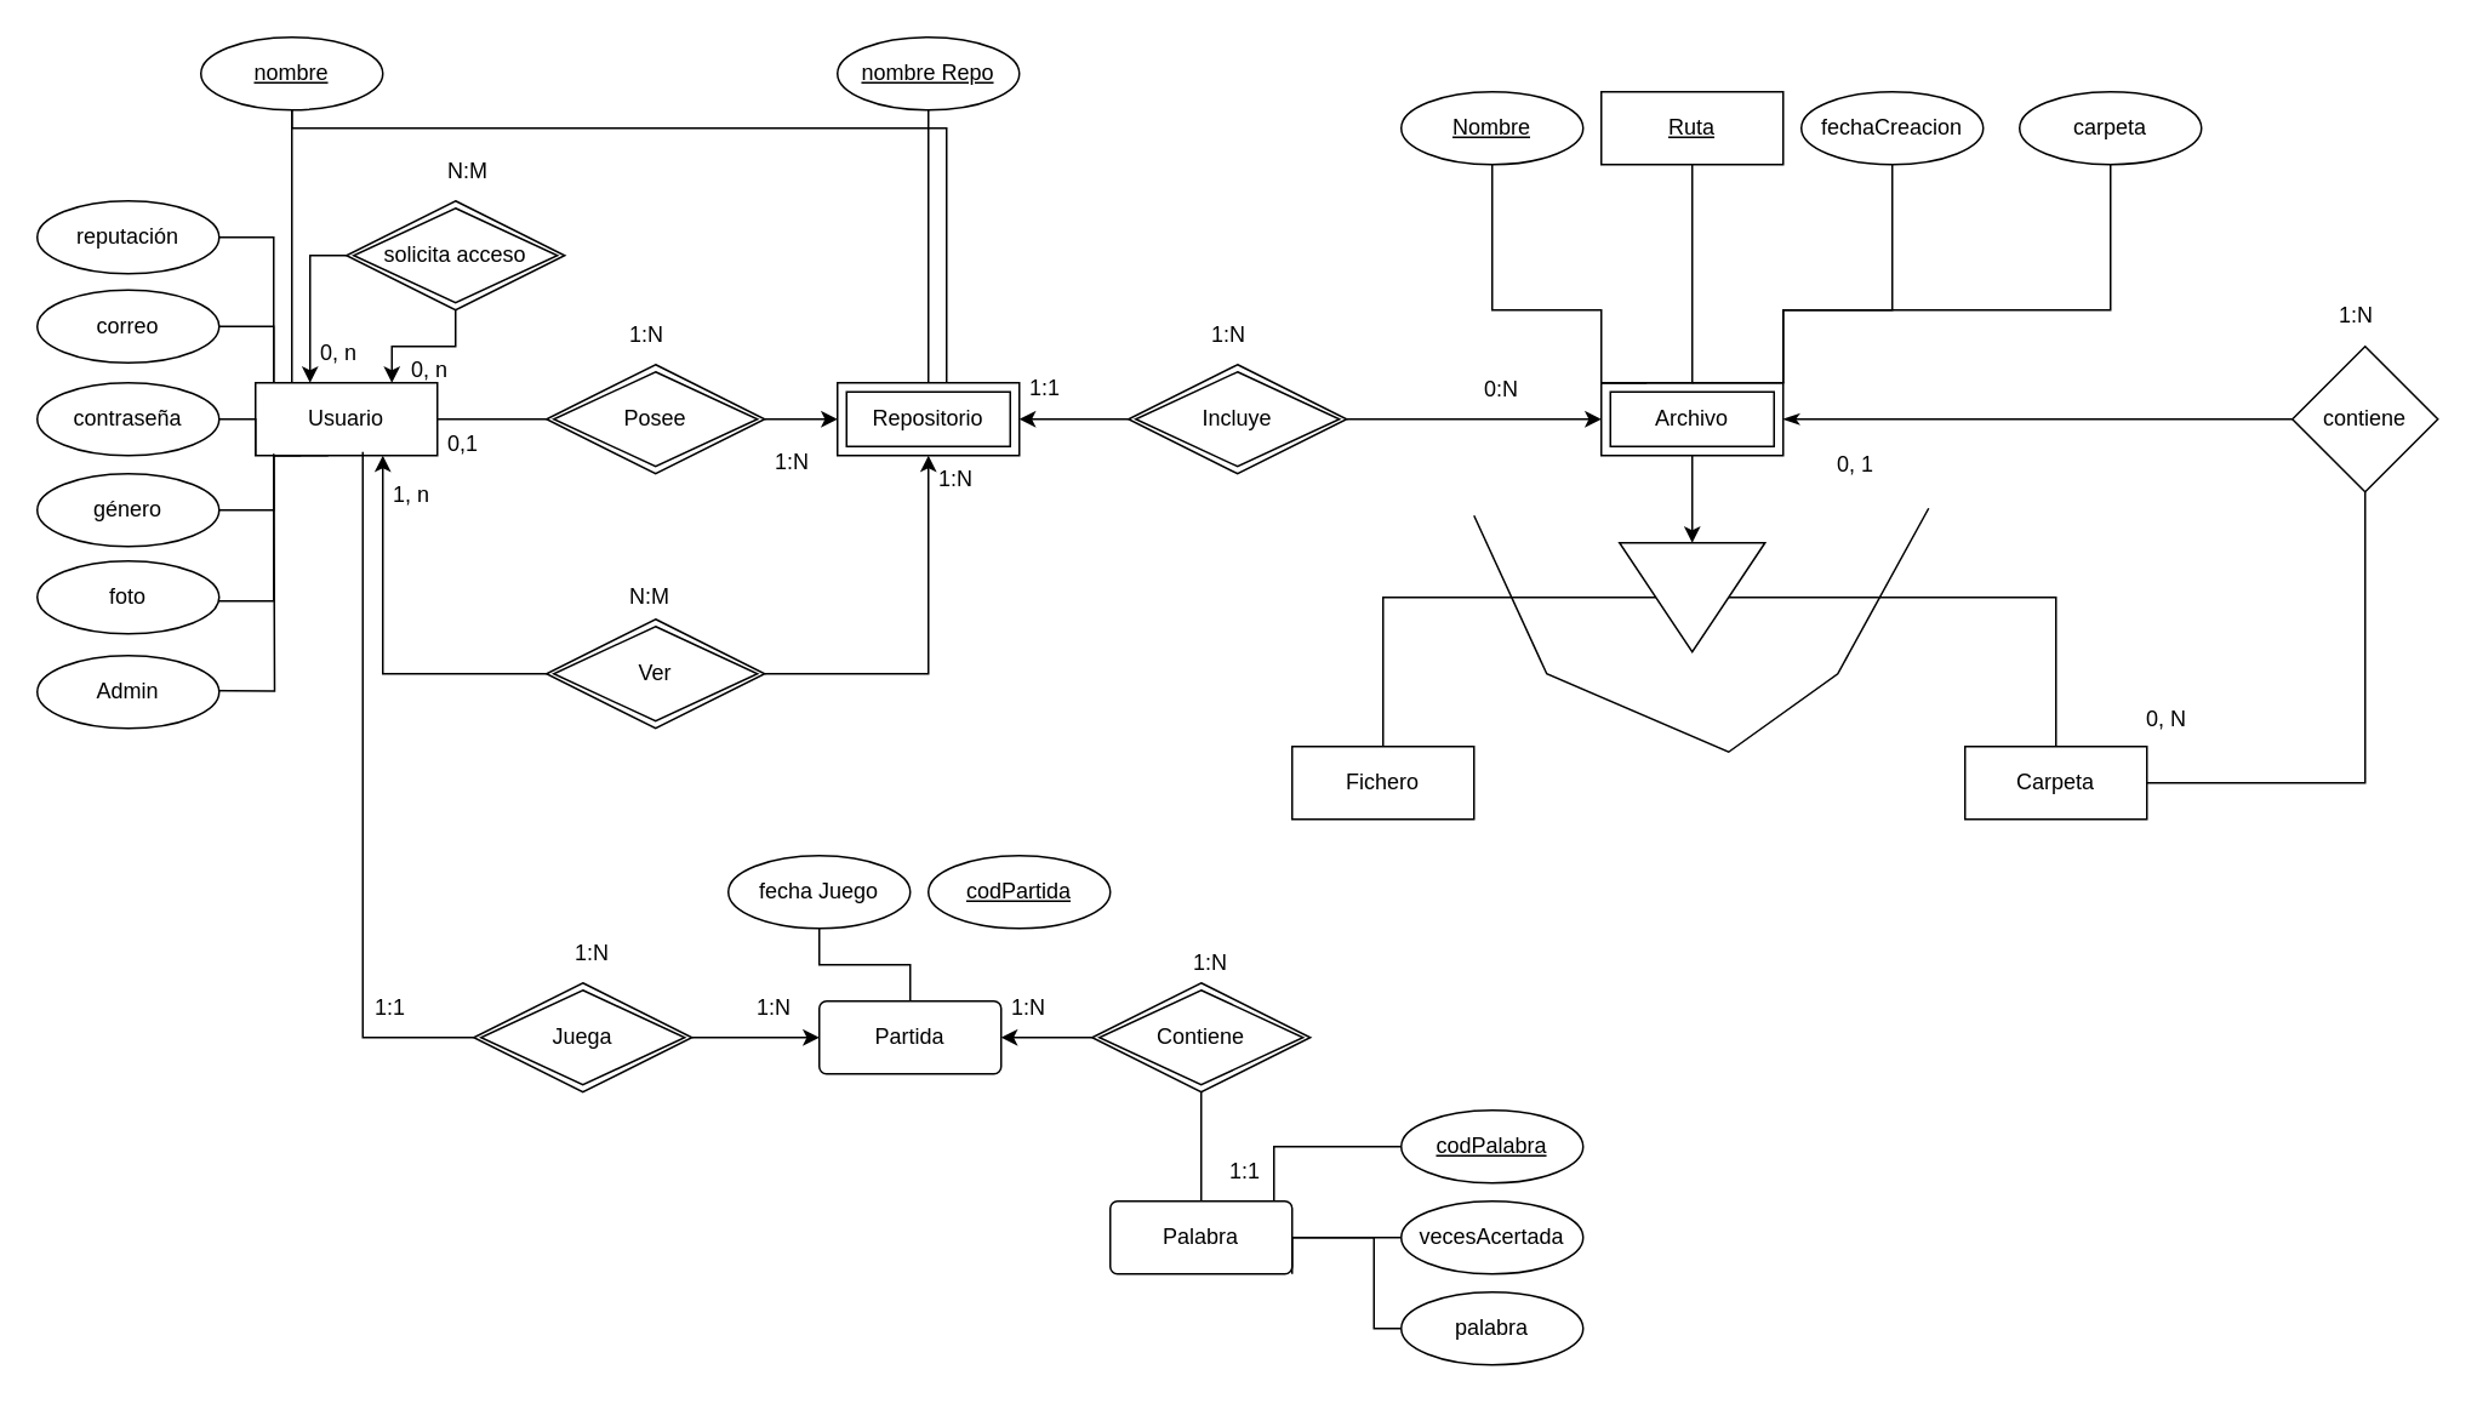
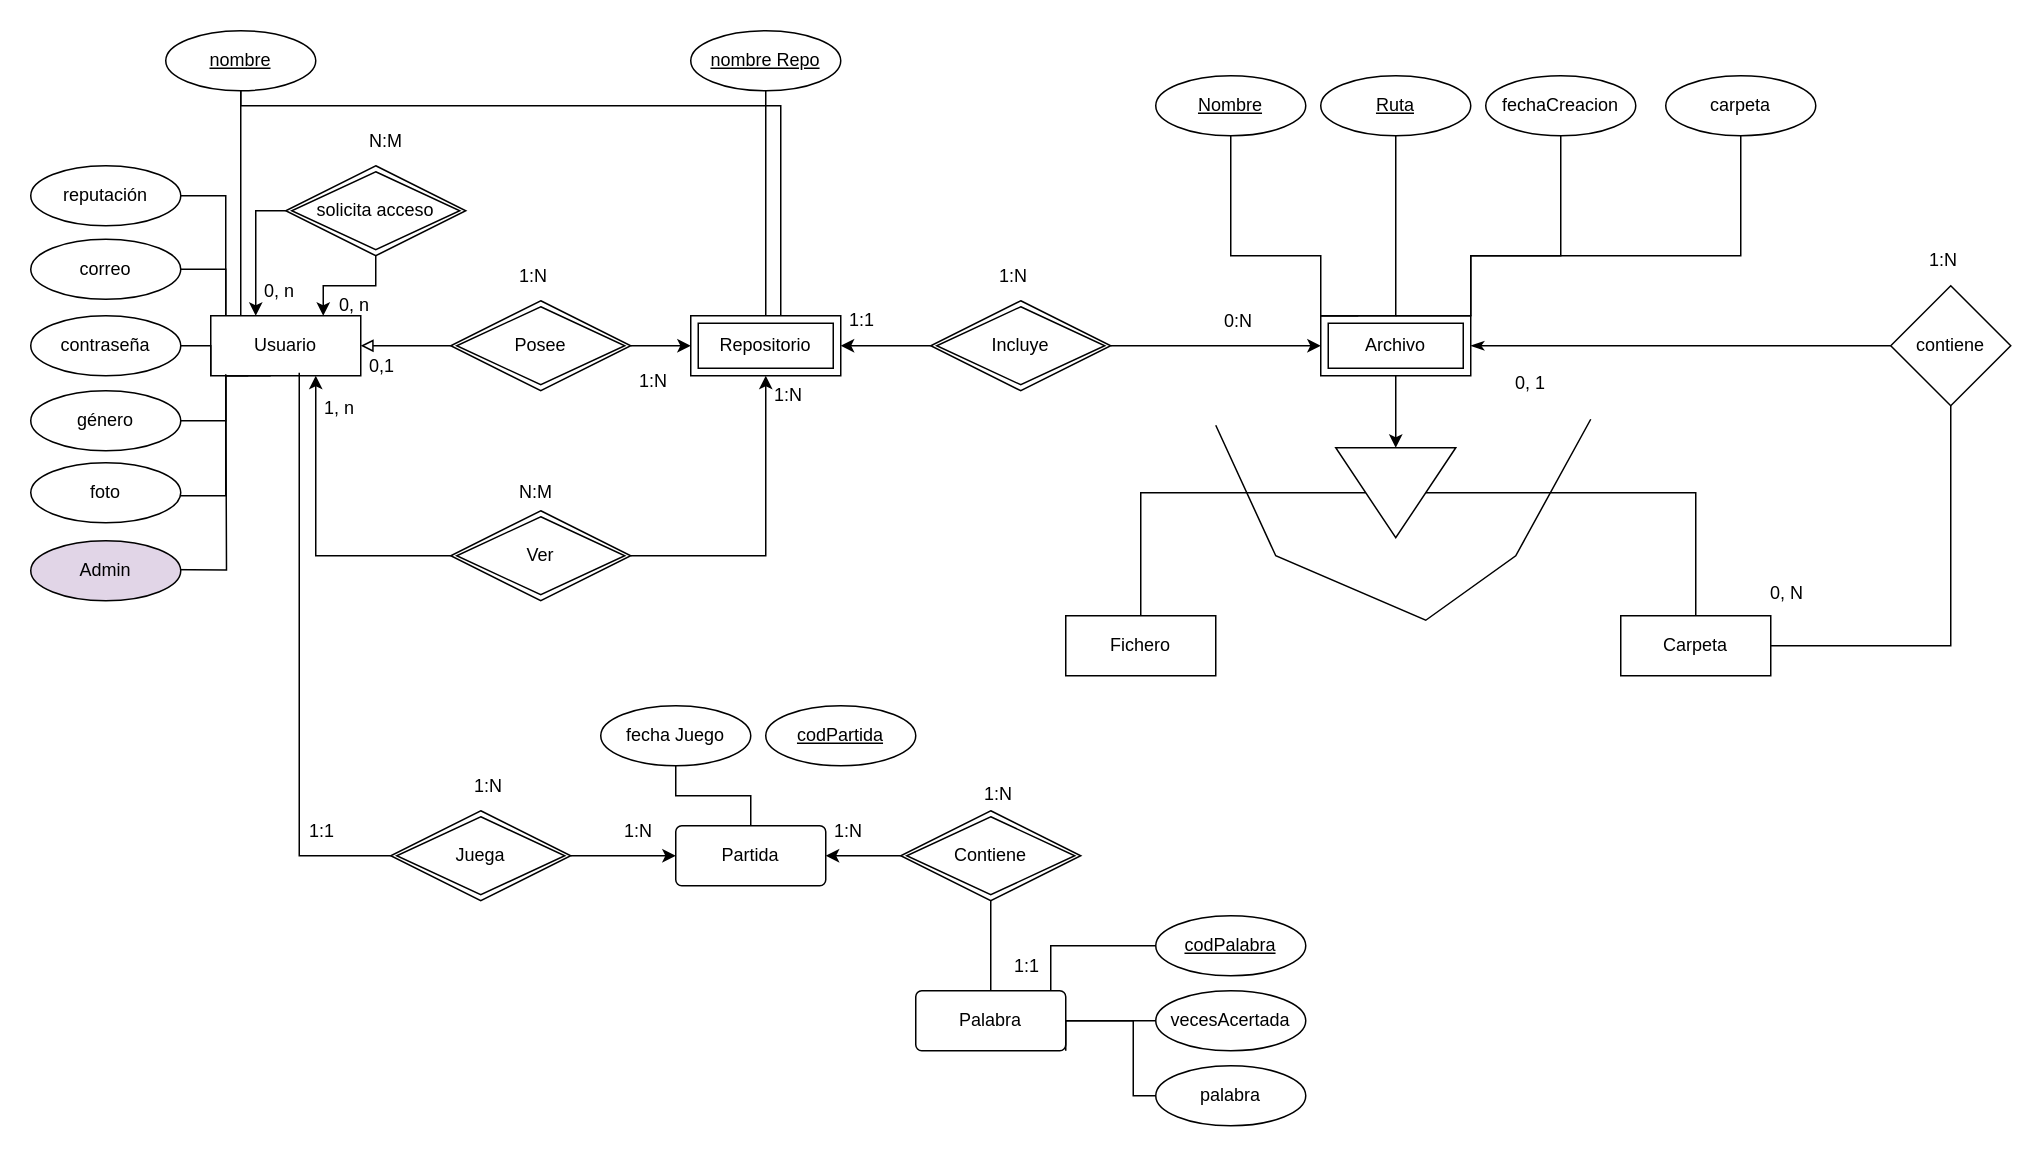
- <mxCell id="77" value="Ruta" style="whiteSpace=wrap;html=1;align=center;fontStyle=4;rounded=0;" parent="1" vertex="1"><mxGeometry x="880" y="50" width="100" height="40" as="geometry" /></mxCell>
+ <mxCell id="77" value="Ruta" style="ellipse;whiteSpace=wrap;html=1;align=center;fontStyle=4;" parent="1" vertex="1"><mxGeometry x="880" y="50" width="100" height="40" as="geometry" /></mxCell>
- <mxCell id="19" style="edgeStyle=orthogonalEdgeStyle;rounded=0;orthogonalLoop=1;jettySize=auto;html=1;entryX=1;entryY=0.5;entryDx=0;entryDy=0;endArrow=none;endFill=0;" parent="1" source="20" target="3" edge="1"><mxGeometry relative="1" as="geometry" /></mxCell>
+ <mxCell id="19" style="edgeStyle=orthogonalEdgeStyle;rounded=0;orthogonalLoop=1;jettySize=auto;html=1;entryX=1;entryY=0.5;entryDx=0;entryDy=0;endArrow=block;endFill=0;" parent="1" source="20" target="3" edge="1"><mxGeometry relative="1" as="geometry" /></mxCell>
- <mxCell id="32" value="Admin" style="ellipse;whiteSpace=wrap;html=1;align=center;" parent="1" vertex="1"><mxGeometry x="20" y="360" width="100" height="40" as="geometry" /></mxCell>
+ <mxCell id="32" value="Admin" style="ellipse;whiteSpace=wrap;html=1;align=center;fillColor=#e1d5e7;" parent="1" vertex="1"><mxGeometry x="20" y="360" width="100" height="40" as="geometry" /></mxCell>
